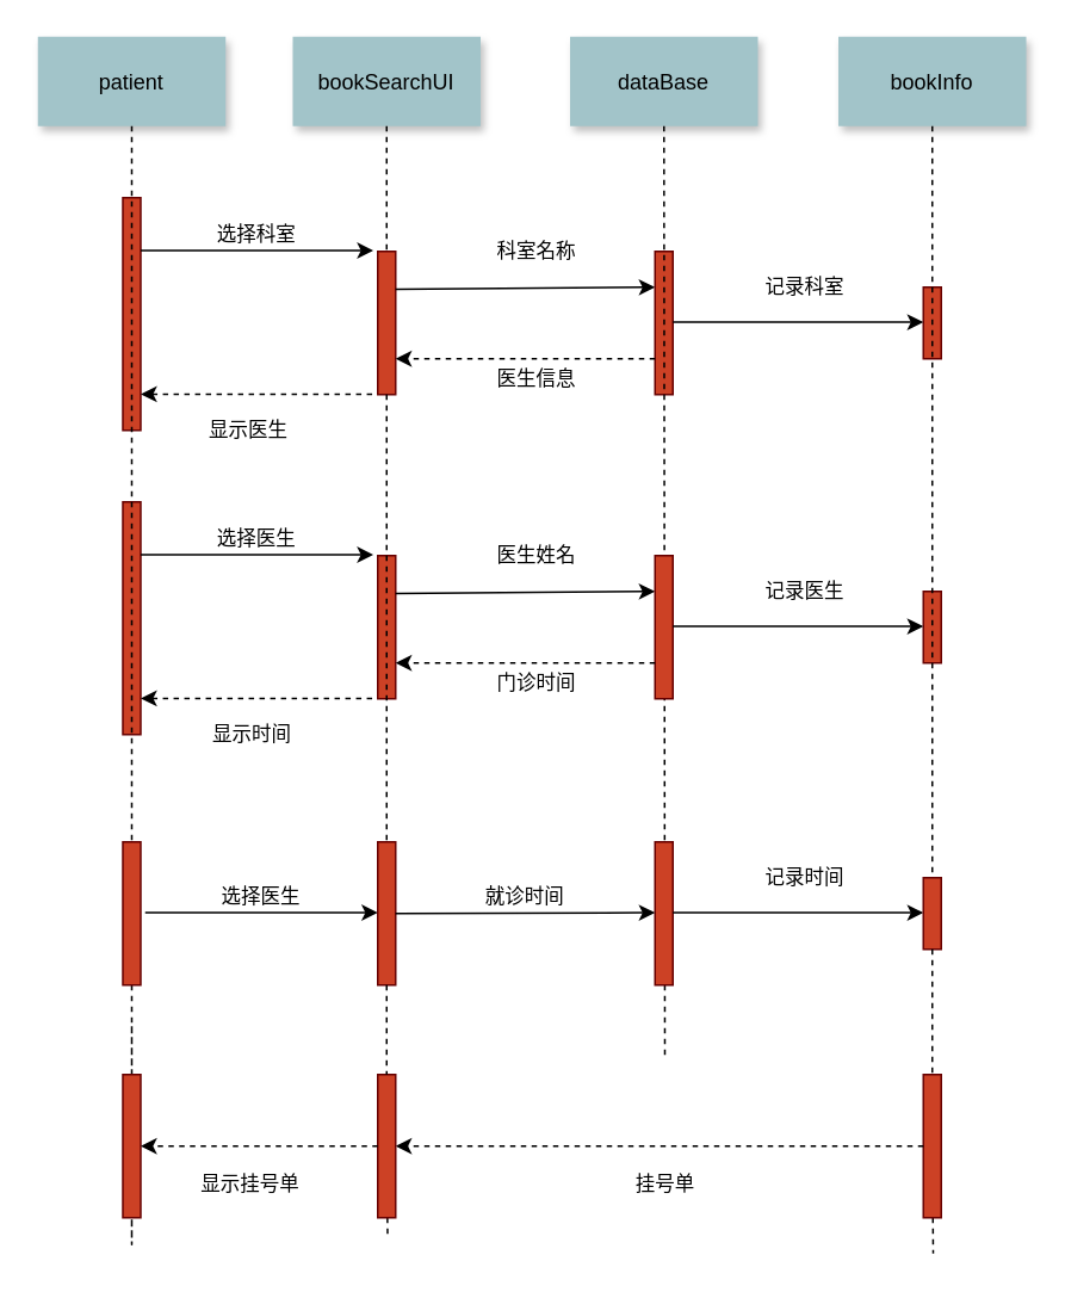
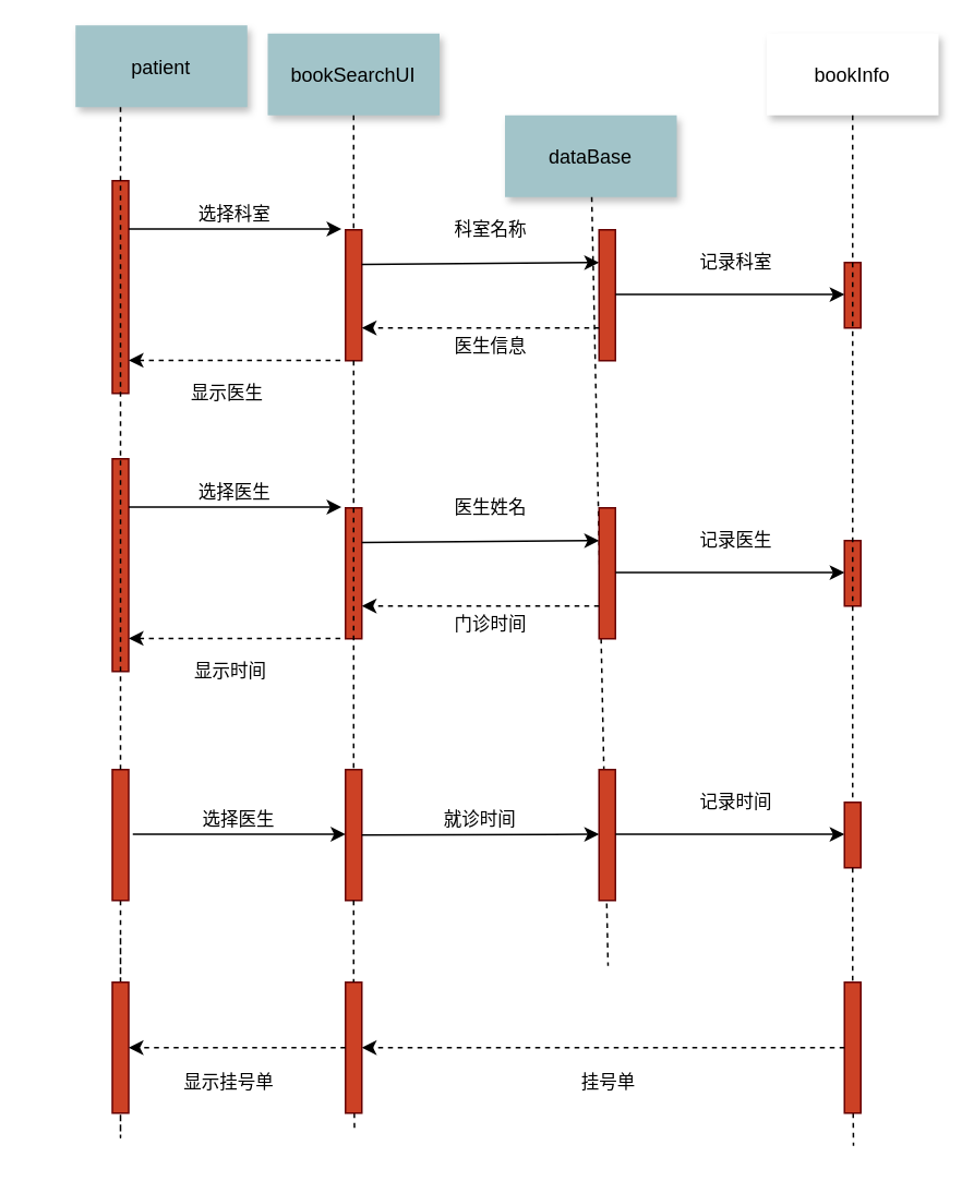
- <mxCell id="3" value="patient" style="shadow=1;fillColor=#A2C4C9;strokeColor=none" parent="1" vertex="1"><mxGeometry x="20.5" y="20" width="105" height="50" as="geometry" /></mxCell>
+ <mxCell id="3" value="patient" style="shadow=1;fillColor=#A2C4C9;strokeColor=none" parent="1" vertex="1"><mxGeometry x="45.5" y="15" width="105" height="50" as="geometry" /></mxCell>
- <mxCell id="13" value="dataBase" style="shadow=1;fillColor=#A2C4C9;strokeColor=none" parent="1" vertex="1"><mxGeometry x="318" y="20" width="105" height="50" as="geometry" /></mxCell>
+ <mxCell id="13" value="dataBase" style="shadow=1;fillColor=#A2C4C9;strokeColor=none" parent="1" vertex="1"><mxGeometry x="308" y="70" width="105" height="50" as="geometry" /></mxCell>
- <mxCell id="15" value="bookInfo" style="shadow=1;fillColor=#A2C4C9;strokeColor=none" parent="1" vertex="1"><mxGeometry x="468" y="20" width="105" height="50" as="geometry" /></mxCell>
+ <mxCell id="15" value="bookInfo" style="shadow=1;fillColor=#ffffff;strokeColor=none;" parent="1" vertex="1"><mxGeometry x="468" y="20" width="105" height="50" as="geometry" /></mxCell>
